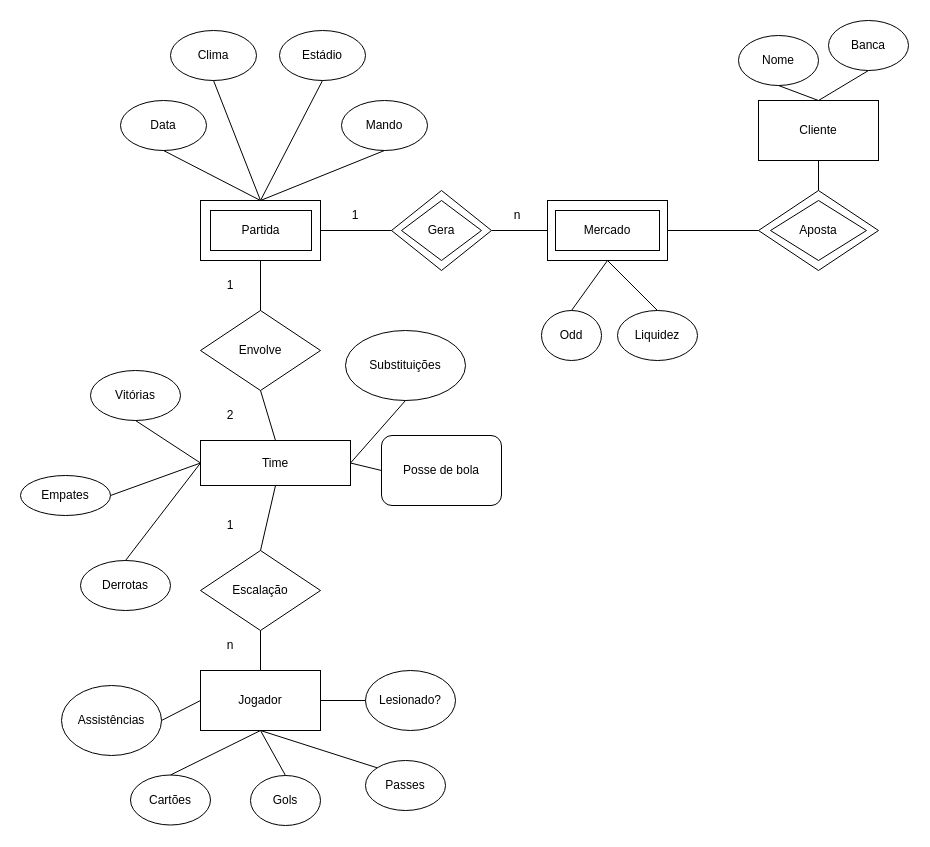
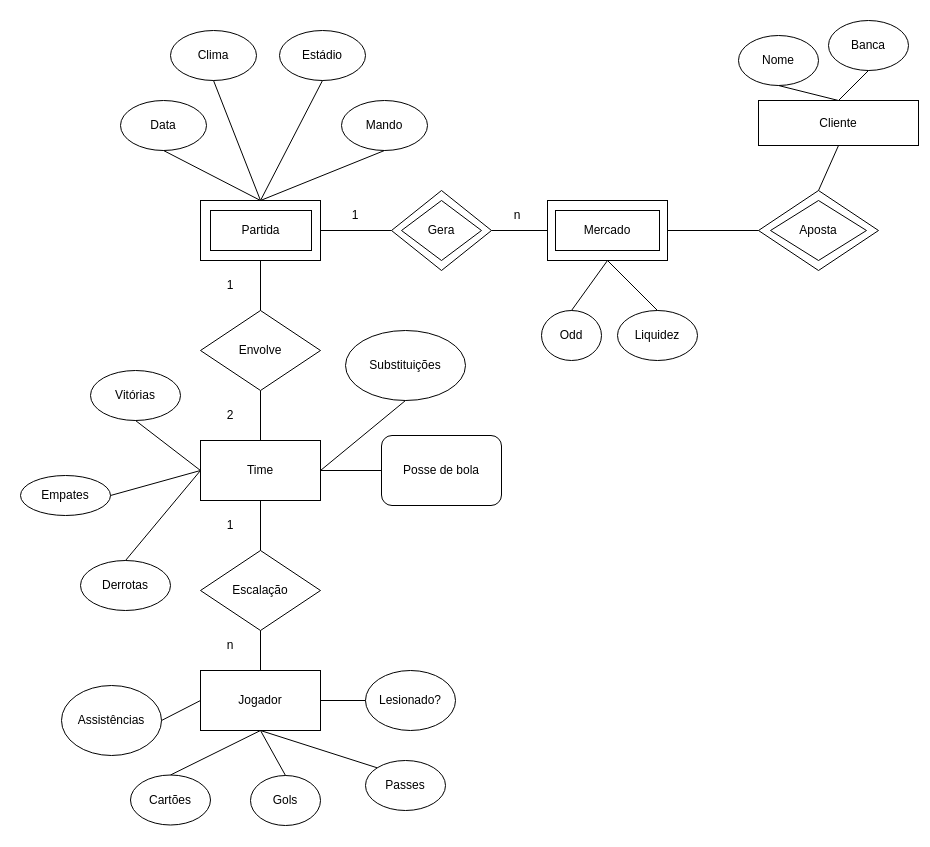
- <mxCell id="6" value="Cliente" style="rounded=0;whiteSpace=wrap;html=1;" vertex="1" parent="1"><mxGeometry x="758" y="100" width="120" height="60" as="geometry" /></mxCell>
+ <mxCell id="6" value="Cliente" style="rounded=0;whiteSpace=wrap;html=1;" vertex="1" parent="1"><mxGeometry x="758" y="100" width="160" height="45" as="geometry" /></mxCell>
- <mxCell id="4" value="Time" style="rounded=0;whiteSpace=wrap;html=1;" vertex="1" parent="1"><mxGeometry x="200" y="440" width="150" height="45" as="geometry" /></mxCell>
+ <mxCell id="4" value="Time" style="rounded=0;whiteSpace=wrap;html=1;" vertex="1" parent="1"><mxGeometry x="200" y="440" width="120" height="60" as="geometry" /></mxCell>
